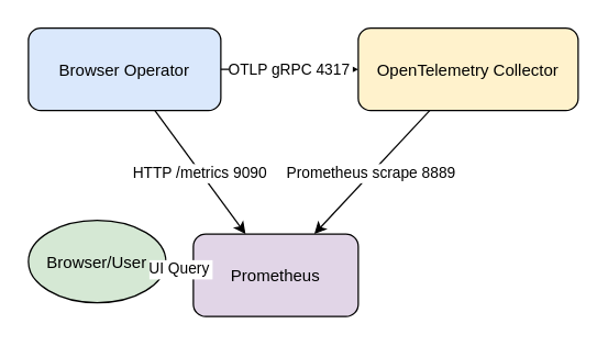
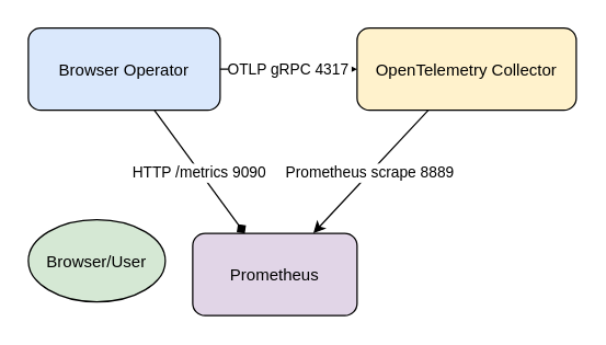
- <mxCell id="7" edge="1" parent="1" source="2" target="4" value="HTTP /metrics 9090"><mxGeometry relative="1" as="geometry" /></mxCell>
+ <mxCell id="7" edge="1" parent="1" source="2" target="4" value="HTTP /metrics 9090" style="endArrow=diamond;"><mxGeometry relative="1" as="geometry" /></mxCell>
- <mxCell id="9" edge="1" parent="1" source="4" target="5" value="UI Query"><mxGeometry relative="1" as="geometry" /></mxCell>
